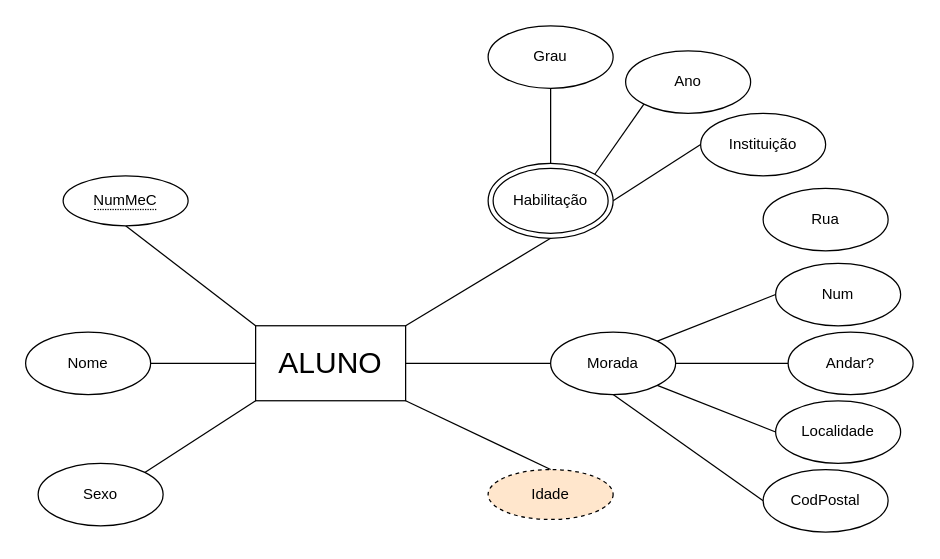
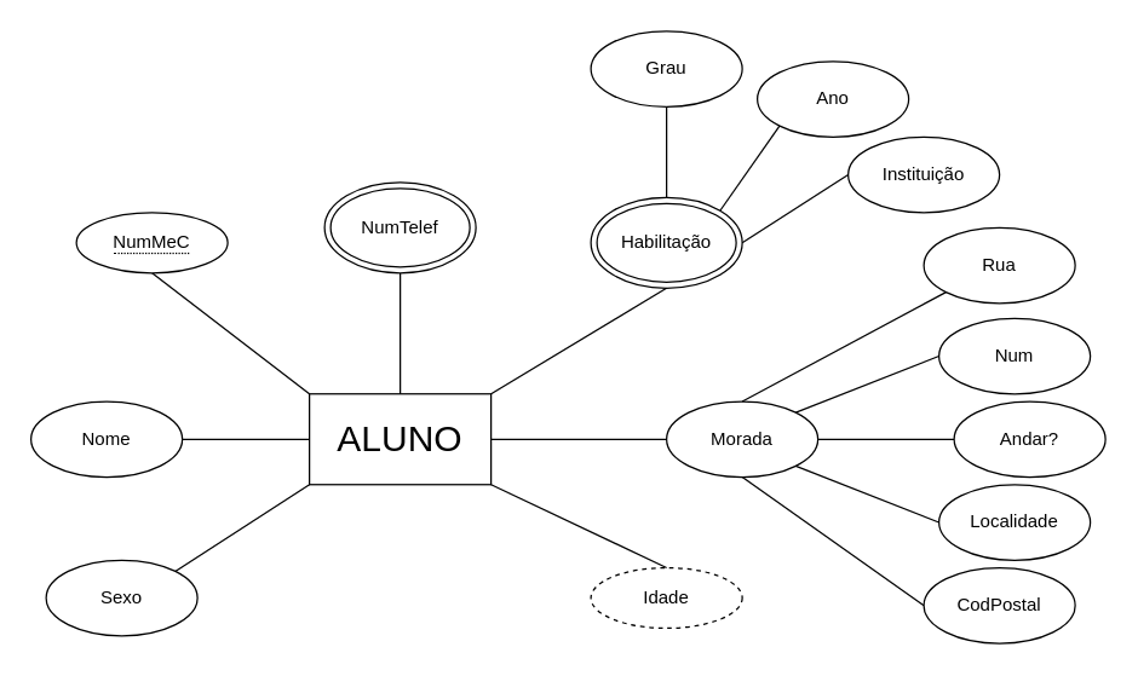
+ <mxCell id="8" value="NumTelef" style="ellipse;shape=doubleEllipse;whiteSpace=wrap;html=1;" vertex="1" parent="1"><mxGeometry x="214" y="120" width="100" height="60" as="geometry" /></mxCell>
+ <mxCell id="5" value="" style="endArrow=none;html=1;rounded=0;exitX=0.5;exitY=1;exitDx=0;exitDy=0;entryX=0.5;entryY=0;entryDx=0;entryDy=0;" edge="1" parent="1" source="8" target="2"><mxGeometry width="50" height="50" relative="1" as="geometry"><mxPoint x="324" y="190" as="sourcePoint" /><mxPoint x="290" y="320" as="targetPoint" /></mxGeometry></mxCell>
+ <mxCell id="17" value="" style="endArrow=none;html=1;rounded=0;exitX=0.5;exitY=0;exitDx=0;exitDy=0;entryX=0;entryY=1;entryDx=0;entryDy=0;" edge="1" parent="1" source="16" target="22"><mxGeometry width="50" height="50" relative="1" as="geometry"><mxPoint x="500" y="265" as="sourcePoint" /><mxPoint x="540" y="220" as="targetPoint" /></mxGeometry></mxCell>
- <mxCell id="6" value="Idade" style="ellipse;whiteSpace=wrap;html=1;align=center;dashed=1;fillColor=#ffe6cc;" vertex="1" parent="1"><mxGeometry x="390" y="375" width="100" height="40" as="geometry" /></mxCell>
+ <mxCell id="6" value="Idade" style="ellipse;whiteSpace=wrap;html=1;align=center;dashed=1;" vertex="1" parent="1"><mxGeometry x="390" y="375" width="100" height="40" as="geometry" /></mxCell>
